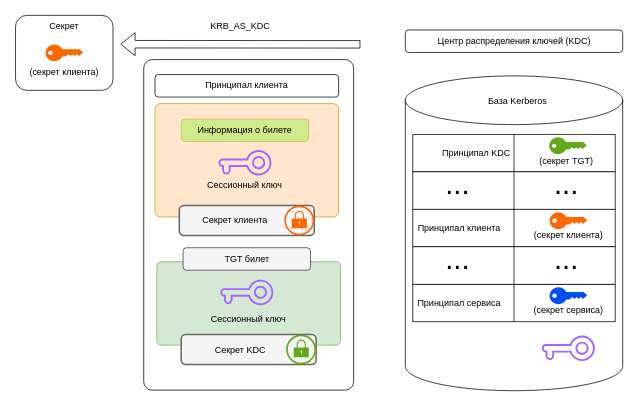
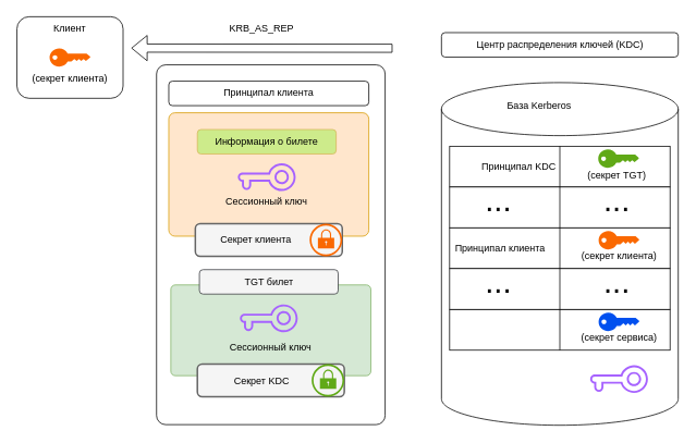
- <mxCell id="4" value="Секрет" style="text;html=1;strokeColor=none;fillColor=none;align=center;verticalAlign=middle;whiteSpace=wrap;rounded=0;labelBackgroundColor=none;labelBorderColor=none;sketch=0;" vertex="1" parent="1"><mxGeometry x="55" y="20" width="60" height="30" as="geometry" /></mxCell>
+ <mxCell id="4" value="Клиент" style="text;html=1;strokeColor=none;fillColor=none;align=center;verticalAlign=middle;whiteSpace=wrap;rounded=0;labelBackgroundColor=none;labelBorderColor=none;sketch=0;" vertex="1" parent="1"><mxGeometry x="55" y="20" width="60" height="30" as="geometry" /></mxCell>
- <mxCell id="9" value="KRB_AS_KDC" style="text;html=1;strokeColor=none;fillColor=none;align=center;verticalAlign=middle;whiteSpace=wrap;rounded=0;labelBackgroundColor=none;labelBorderColor=none;sketch=0;" vertex="1" parent="1"><mxGeometry x="270" y="20" width="100" height="30" as="geometry" /></mxCell>
+ <mxCell id="9" value="KRB_AS_REP" style="text;html=1;strokeColor=none;fillColor=none;align=center;verticalAlign=middle;whiteSpace=wrap;rounded=0;labelBackgroundColor=none;labelBorderColor=none;sketch=0;" vertex="1" parent="1"><mxGeometry x="270" y="20" width="100" height="30" as="geometry" /></mxCell>
- <mxCell id="14" value="База Kerberos" style="text;html=1;strokeColor=none;fillColor=none;align=center;verticalAlign=middle;whiteSpace=wrap;rounded=0;labelBackgroundColor=none;labelBorderColor=none;sketch=0;" vertex="1" parent="1"><mxGeometry x="640" y="119.5" width="100" height="30" as="geometry" /></mxCell>
+ <mxCell id="14" value="База Kerberos" style="text;html=1;strokeColor=none;fillColor=none;align=center;verticalAlign=middle;whiteSpace=wrap;rounded=0;labelBackgroundColor=none;labelBorderColor=none;sketch=0;" vertex="1" parent="1"><mxGeometry x="610" y="114.5" width="100" height="30" as="geometry" /></mxCell>
- <mxCell id="29" value="Принципал сервиса" style="text;html=1;strokeColor=none;fillColor=none;align=center;verticalAlign=middle;whiteSpace=wrap;rounded=0;labelBackgroundColor=none;labelBorderColor=none;sketch=0;" vertex="1" parent="1"><mxGeometry x="552" y="388.75" width="120" height="30" as="geometry" /></mxCell>
